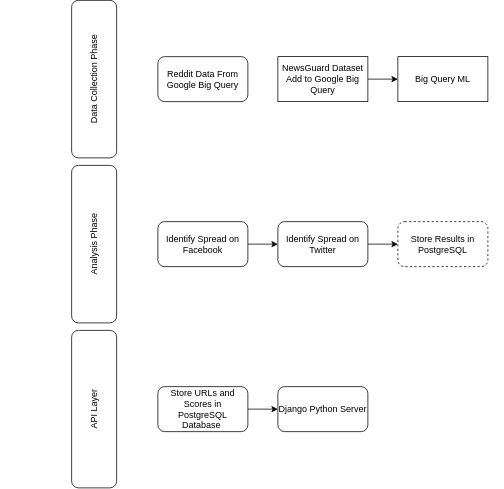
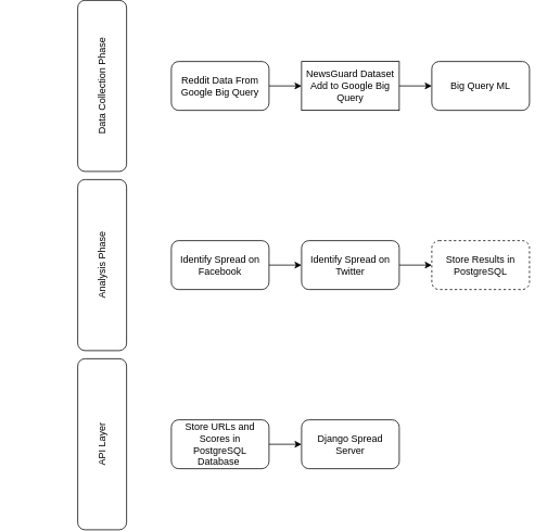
+ <mxCell id="2" value="" style="edgeStyle=orthogonalEdgeStyle;rounded=0;orthogonalLoop=1;jettySize=auto;html=1;" edge="1" parent="1" source="3" target="5"><mxGeometry relative="1" as="geometry" /></mxCell>
- <mxCell id="8" value="Big Query ML" style="whiteSpace=wrap;html=1;rounded=0;" vertex="1" parent="1"><mxGeometry x="530" y="20" width="120" height="60" as="geometry" /></mxCell>
+ <mxCell id="8" value="Big Query ML" style="rounded=1;whiteSpace=wrap;html=1;" vertex="1" parent="1"><mxGeometry x="530" y="20" width="120" height="60" as="geometry" /></mxCell>
- <mxCell id="17" value="Django Python Server" style="rounded=1;whiteSpace=wrap;html=1;" vertex="1" parent="1"><mxGeometry x="370" y="460" width="120" height="60" as="geometry" /></mxCell>
+ <mxCell id="17" value="Django Spread Server" style="rounded=1;whiteSpace=wrap;html=1;" vertex="1" parent="1"><mxGeometry x="370" y="460" width="120" height="60" as="geometry" /></mxCell>
